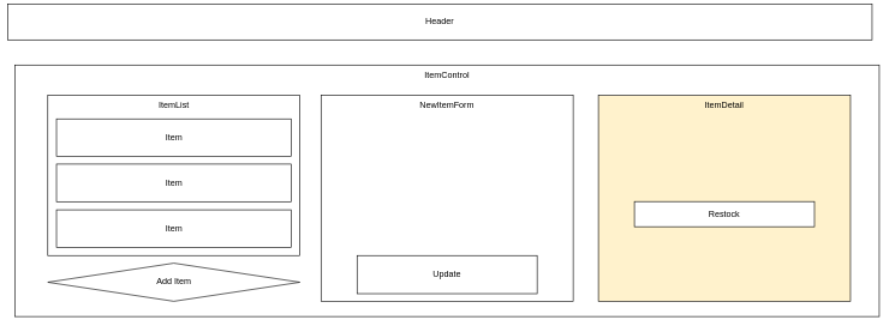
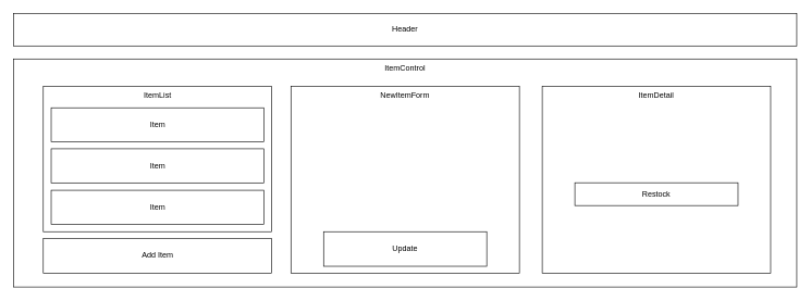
- <mxCell id="2" value="Header" style="rounded=0;whiteSpace=wrap;html=1;" parent="1" vertex="1"><mxGeometry x="10" y="5" width="1200" height="50" as="geometry" /></mxCell>
+ <mxCell id="2" value="Header" style="rounded=0;whiteSpace=wrap;html=1;" parent="1" vertex="1"><mxGeometry x="20" y="20" width="1200" height="50" as="geometry" /></mxCell>
- <mxCell id="16" value="ItemDetail" style="rounded=0;whiteSpace=wrap;html=1;verticalAlign=top;movable=1;resizable=1;rotatable=1;deletable=1;editable=1;connectable=1;fillColor=#fff2cc;" vertex="1" parent="15"><mxGeometry width="350.0" height="286.36" as="geometry" /></mxCell>
+ <mxCell id="16" value="ItemDetail" style="rounded=0;whiteSpace=wrap;html=1;verticalAlign=top;movable=1;resizable=1;rotatable=1;deletable=1;editable=1;connectable=1;" vertex="1" parent="15"><mxGeometry width="350.0" height="286.36" as="geometry" /></mxCell>
- <mxCell id="11" value="Add Item" style="rhombus;whiteSpace=wrap;html=1;" parent="5" vertex="1"><mxGeometry y="233.33" width="350" height="53.03" as="geometry" /></mxCell>
+ <mxCell id="11" value="Add Item" style="rounded=0;whiteSpace=wrap;html=1;" parent="5" vertex="1"><mxGeometry y="233.33" width="350" height="53.03" as="geometry" /></mxCell>
